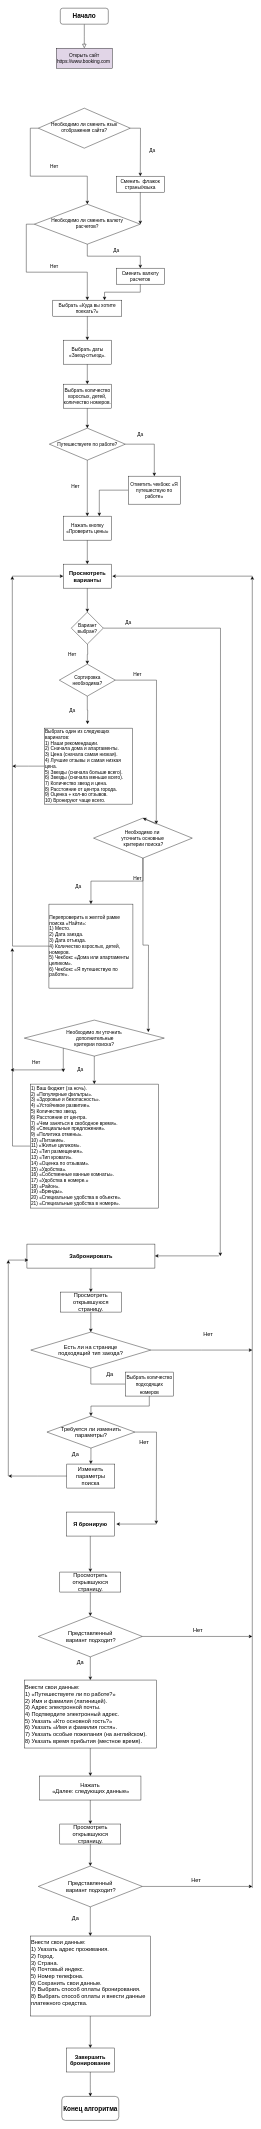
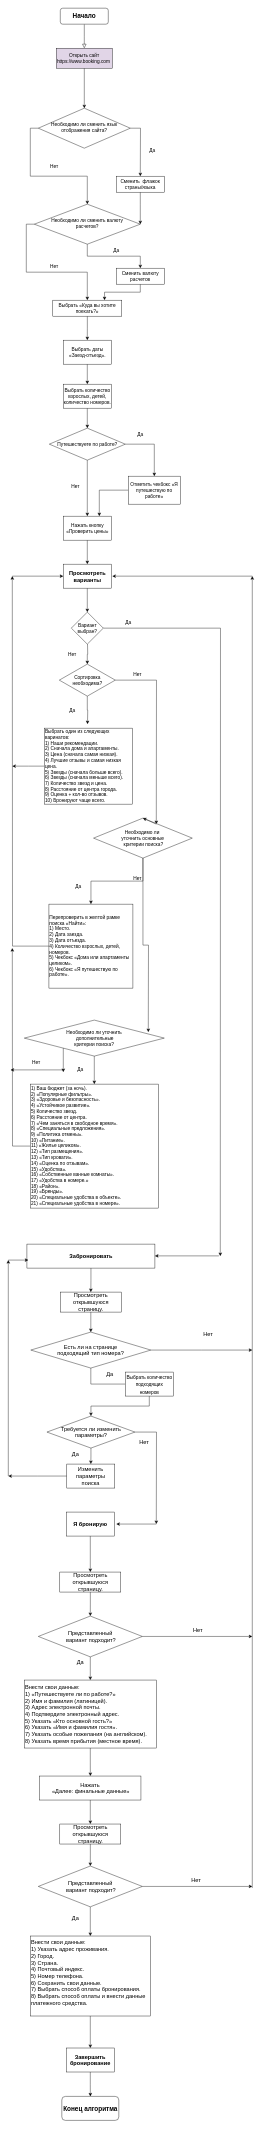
+ <mxCell id="15" style="edgeStyle=orthogonalEdgeStyle;rounded=0;orthogonalLoop=1;jettySize=auto;html=1;entryX=0.5;entryY=0;entryDx=0;entryDy=0;" parent="1" source="16" target="6" edge="1"><mxGeometry relative="1" as="geometry" /></mxCell>
- <mxCell id="76" value="Есть ли на странице &lt;br&gt;подходящий тип заезда?" style="rhombus;whiteSpace=wrap;html=1;fontSize=14;" vertex="1" parent="1"><mxGeometry x="76.25" y="3330" width="300" height="90" as="geometry" /></mxCell>
+ <mxCell id="76" value="Есть ли на странице &lt;br&gt;подходящий тип номера?" style="rhombus;whiteSpace=wrap;html=1;fontSize=14;" vertex="1" parent="1"><mxGeometry x="76.25" y="3330" width="300" height="90" as="geometry" /></mxCell>
- <mxCell id="103" value="Нажать&lt;br&gt;&amp;nbsp;«Далее: следующих данные»" style="rounded=0;whiteSpace=wrap;html=1;fontSize=14;" vertex="1" parent="1"><mxGeometry x="98.35" y="4440" width="253.29" height="60" as="geometry" /></mxCell>
+ <mxCell id="103" value="Нажать&lt;br&gt;&amp;nbsp;«Далее: финальные данные»" style="rounded=0;whiteSpace=wrap;html=1;fontSize=14;" vertex="1" parent="1"><mxGeometry x="98.35" y="4440" width="253.29" height="60" as="geometry" /></mxCell>
